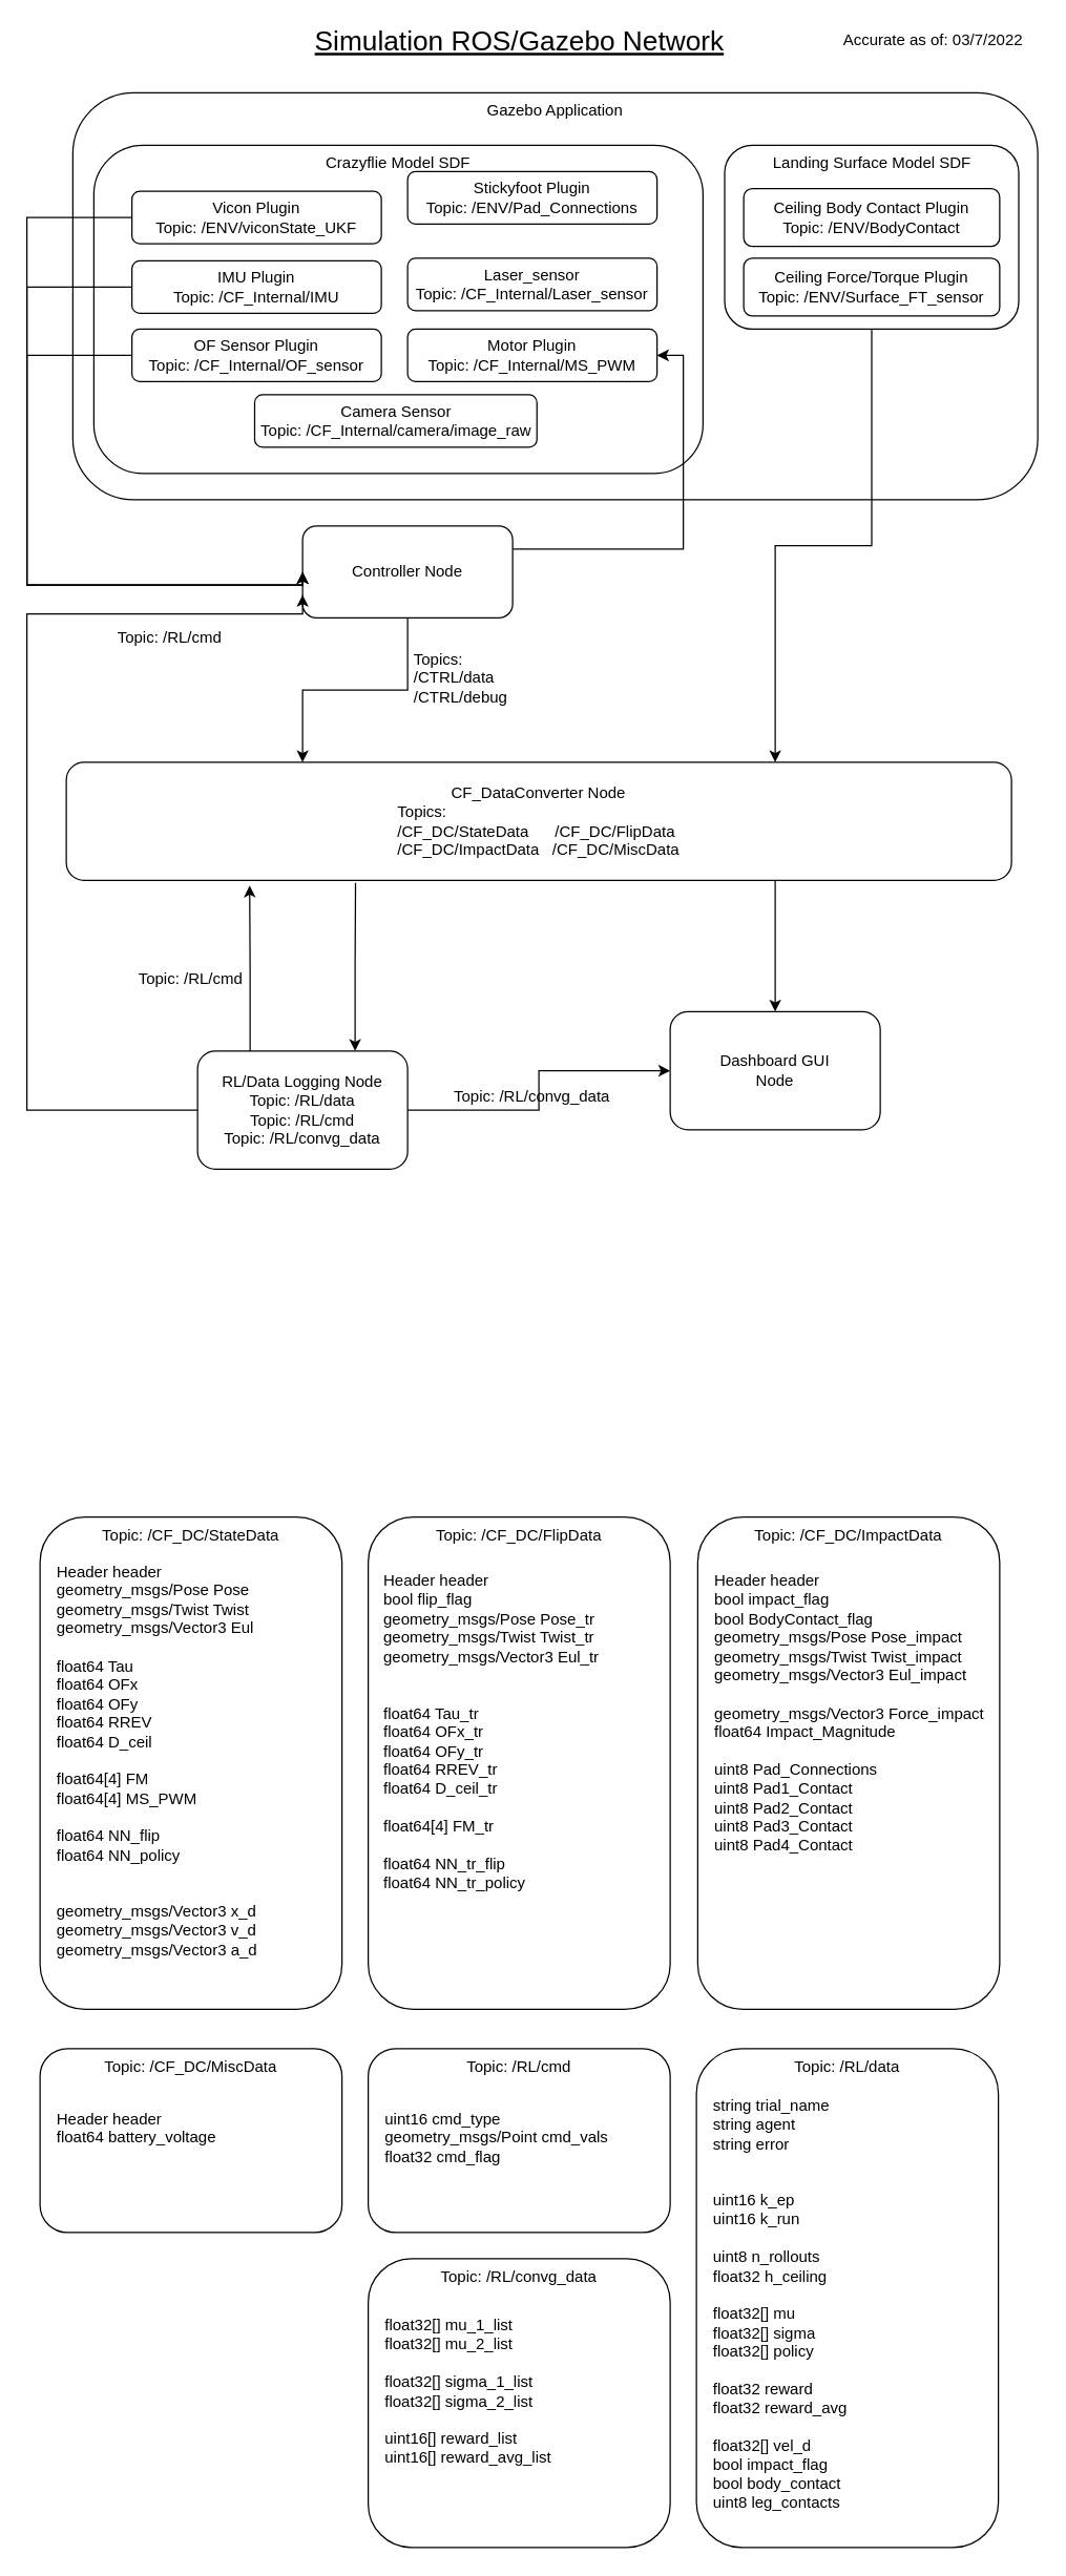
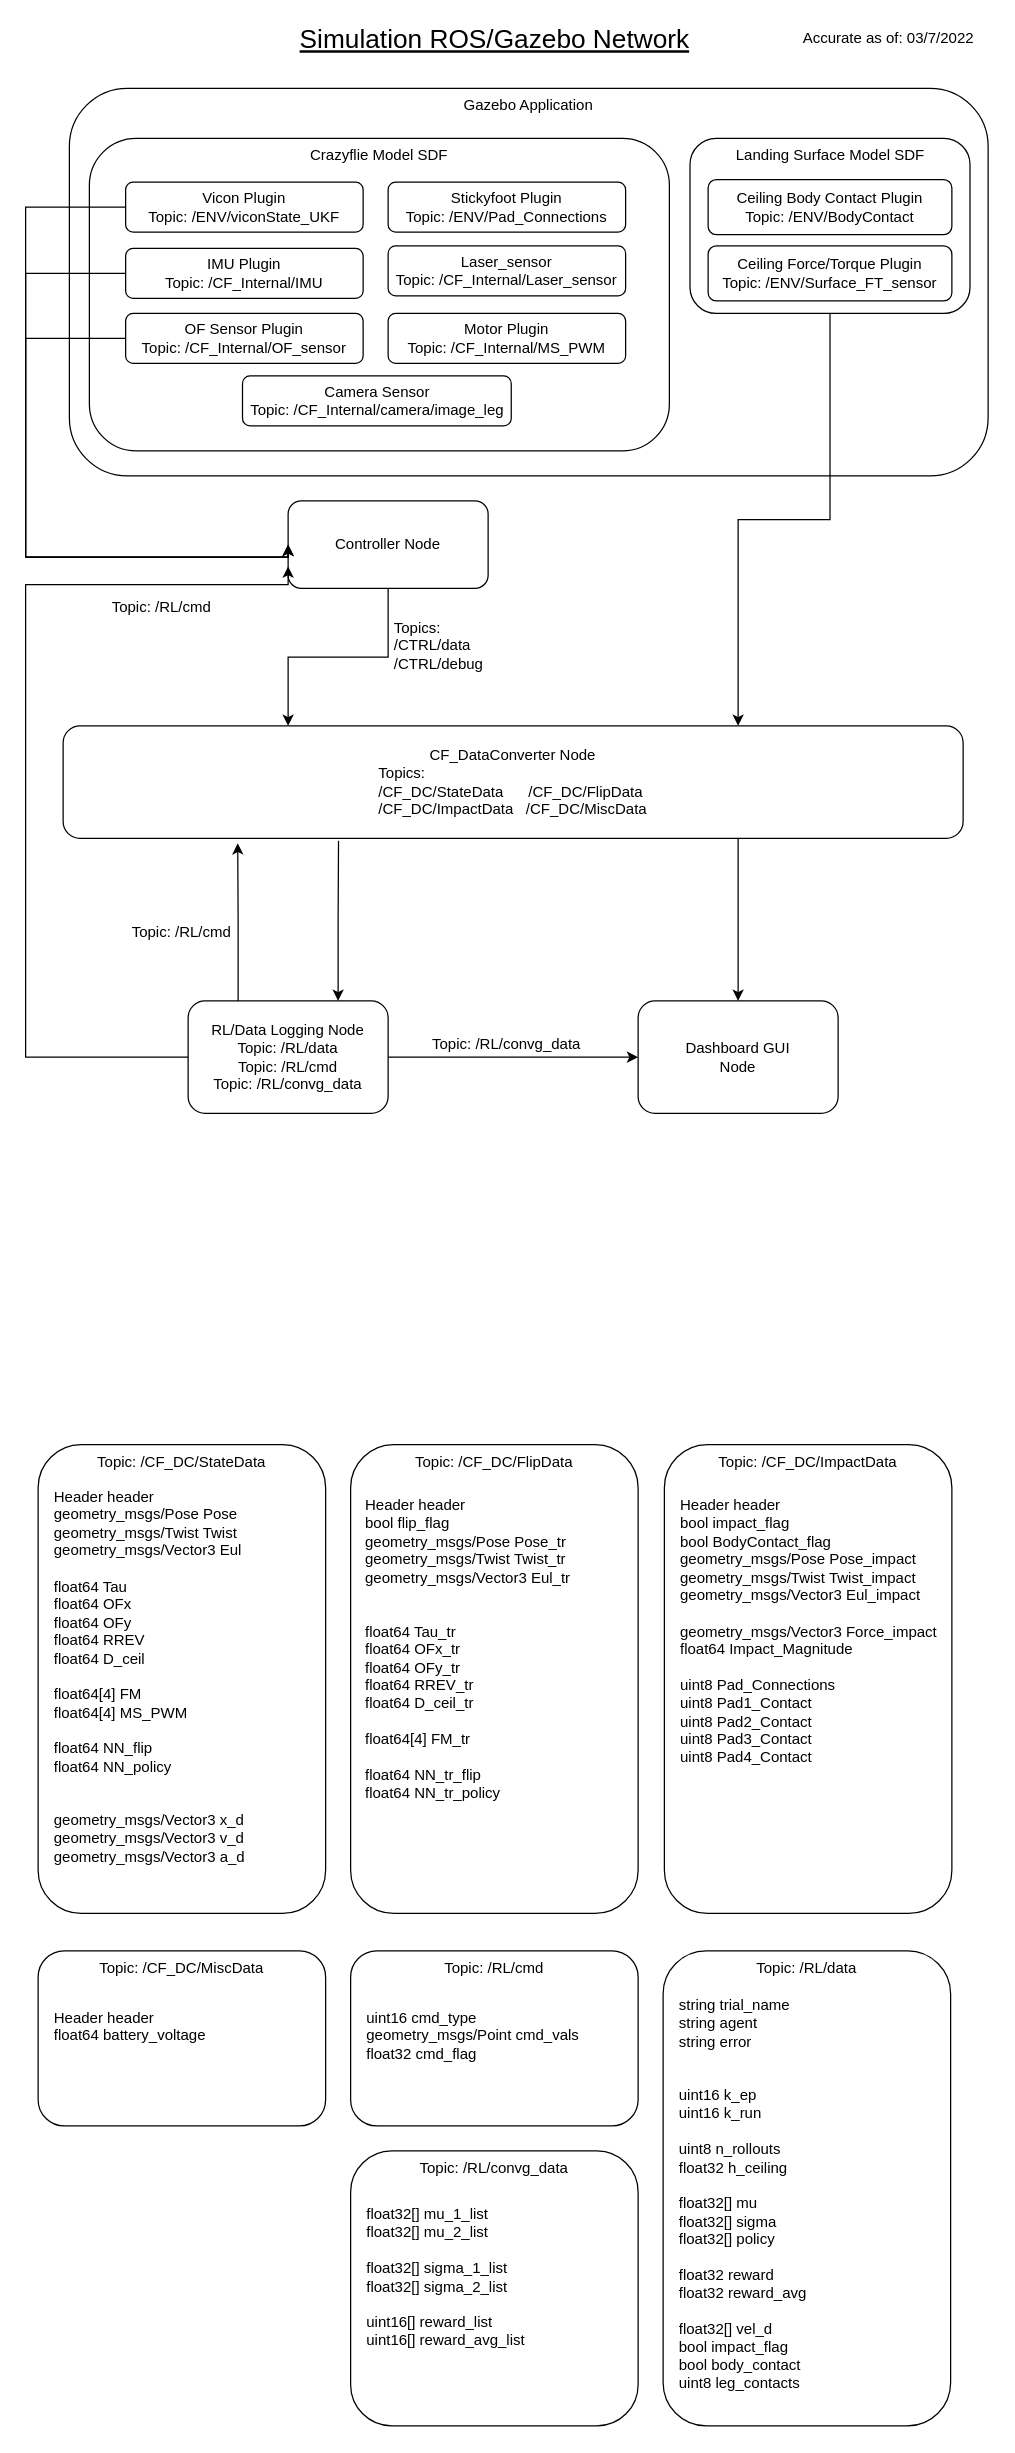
- <mxCell id="21" value="Stickyfoot Plugin&lt;br&gt;Topic: /ENV/Pad_Connections" style="rounded=1;whiteSpace=wrap;html=1;" parent="1" vertex="1"><mxGeometry x="310" y="130" width="190" height="40" as="geometry" /></mxCell>
+ <mxCell id="21" value="Stickyfoot Plugin&lt;br&gt;Topic: /ENV/Pad_Connections" style="rounded=1;whiteSpace=wrap;html=1;" parent="1" vertex="1"><mxGeometry x="310" y="145" width="190" height="40" as="geometry" /></mxCell>
- <mxCell id="30" value="Camera Sensor&lt;br&gt;Topic: /CF_Internal/camera/image_raw" style="rounded=1;whiteSpace=wrap;html=1;" parent="1" vertex="1"><mxGeometry x="193.5" y="300" width="215" height="40" as="geometry" /></mxCell>
+ <mxCell id="30" value="Camera Sensor&lt;br&gt;Topic: /CF_Internal/camera/image_leg" style="rounded=1;whiteSpace=wrap;html=1;" parent="1" vertex="1"><mxGeometry x="193.5" y="300" width="215" height="40" as="geometry" /></mxCell>
- <mxCell id="4" style="edgeStyle=orthogonalEdgeStyle;rounded=0;orthogonalLoop=1;jettySize=auto;html=1;exitX=1;exitY=0.25;exitDx=0;exitDy=0;entryX=1;entryY=0.5;entryDx=0;entryDy=0;" parent="1" source="6" target="28" edge="1"><mxGeometry relative="1" as="geometry" /></mxCell>
- <mxCell id="12" value="&lt;div&gt;Dashboard GUI&lt;br&gt;&lt;/div&gt;&lt;div&gt;Node&lt;/div&gt;" style="rounded=1;whiteSpace=wrap;html=1;" parent="1" vertex="1"><mxGeometry x="510" y="770" width="160" height="90" as="geometry" /></mxCell>
+ <mxCell id="12" value="&lt;div&gt;Dashboard GUI&lt;br&gt;&lt;/div&gt;&lt;div&gt;Node&lt;/div&gt;" style="rounded=1;whiteSpace=wrap;html=1;" parent="1" vertex="1"><mxGeometry x="510" y="800" width="160" height="90" as="geometry" /></mxCell>
